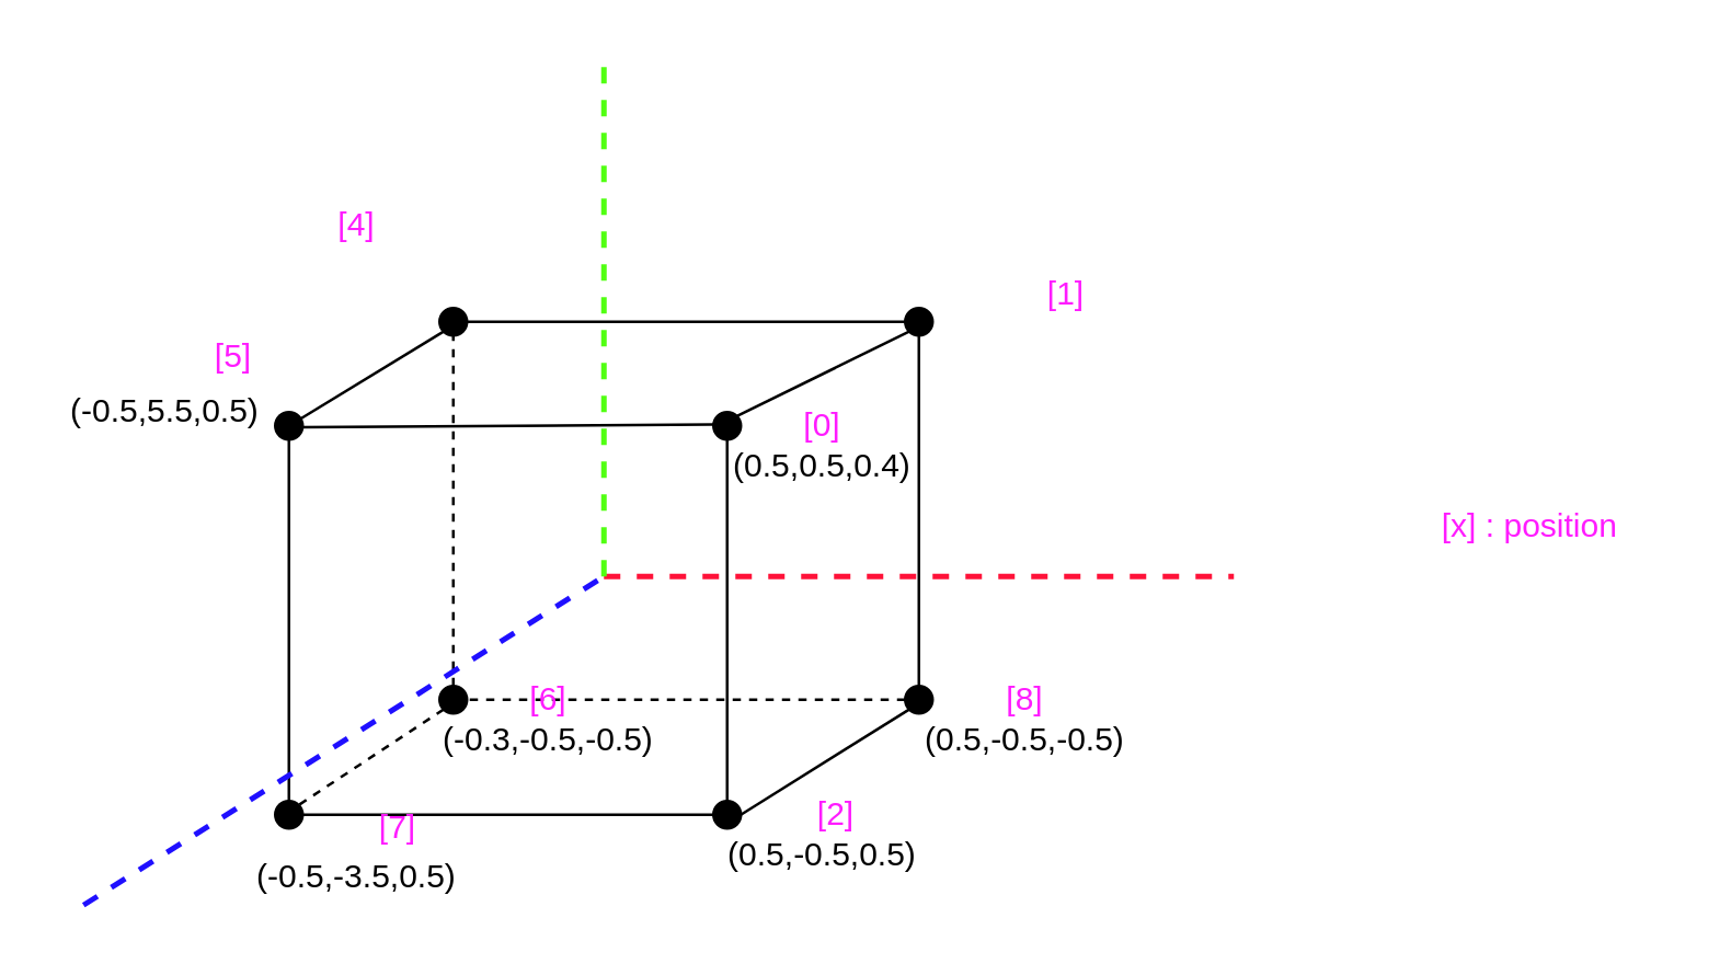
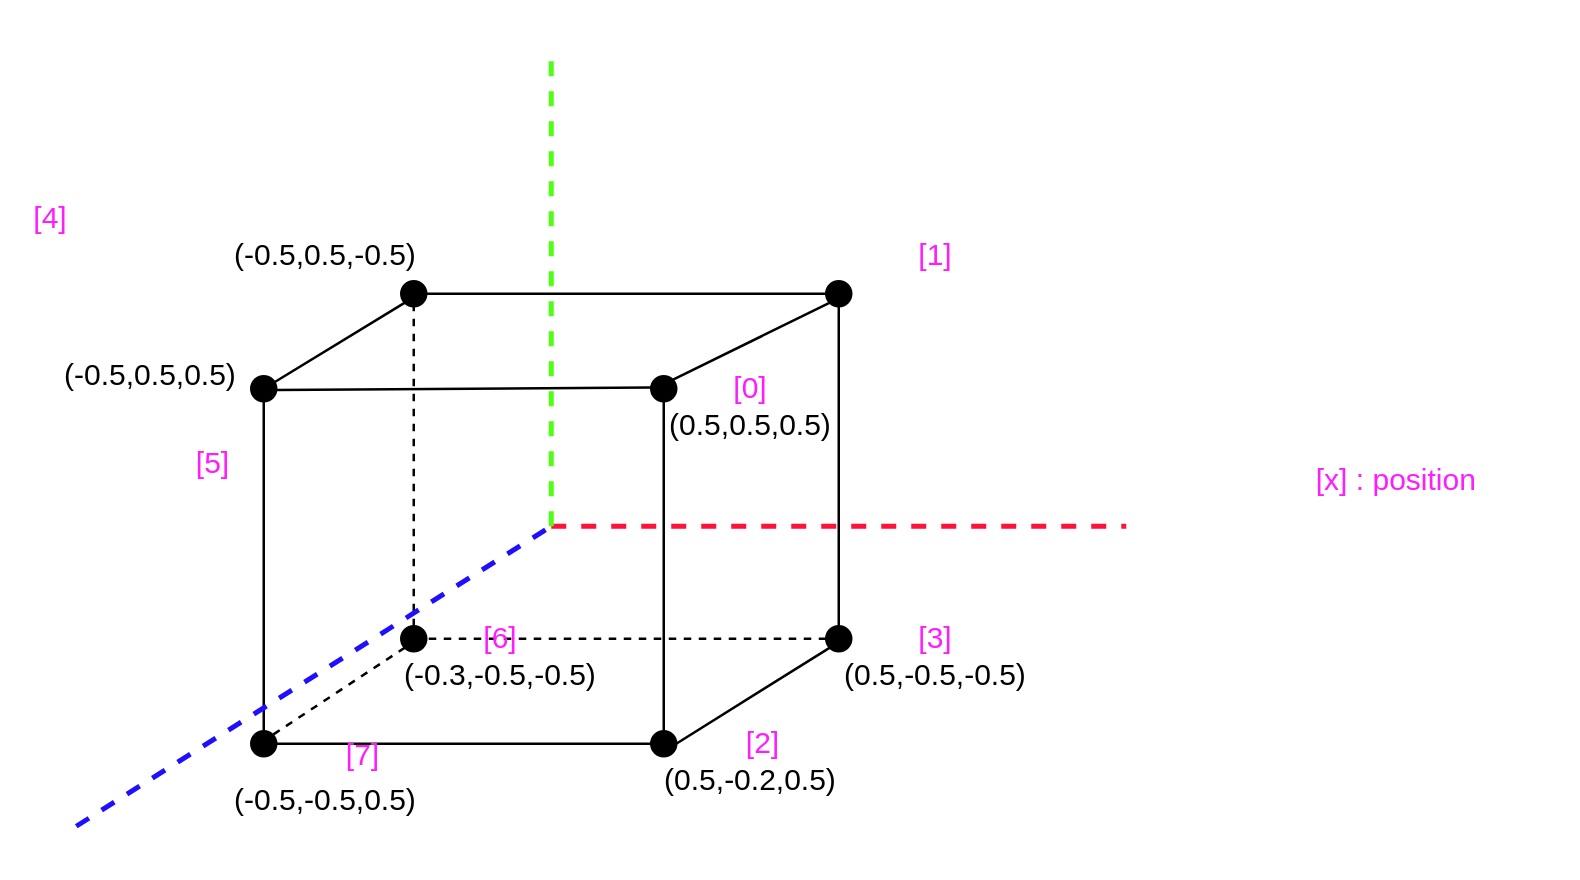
- <mxCell id="36" value="&lt;font color=&quot;#ff1cff&quot;&gt;[4]&lt;/font&gt;" style="text;html=1;strokeColor=none;fillColor=none;align=center;verticalAlign=middle;whiteSpace=wrap;rounded=0;" vertex="1" parent="1"><mxGeometry x="115" y="72" width="30" height="20" as="geometry" /></mxCell>
+ <mxCell id="36" value="&lt;font color=&quot;#ff1cff&quot;&gt;[4]&lt;/font&gt;" style="text;html=1;strokeColor=none;fillColor=none;align=center;verticalAlign=middle;whiteSpace=wrap;rounded=0;" vertex="1" parent="1"><mxGeometry x="5" y="77" width="30" height="20" as="geometry" /></mxCell>
+ <mxCell id="28" value="(-0.5,0.5,-0.5)" style="text;html=1;strokeColor=none;fillColor=none;align=center;verticalAlign=middle;whiteSpace=wrap;rounded=0;" vertex="1" parent="1"><mxGeometry x="90" y="92" width="80" height="20" as="geometry" /></mxCell>
- <mxCell id="33" value="&lt;font color=&quot;#ff1cff&quot;&gt;[1]&lt;/font&gt;" style="text;html=1;strokeColor=none;fillColor=none;align=center;verticalAlign=middle;whiteSpace=wrap;rounded=0;" vertex="1" parent="1"><mxGeometry x="374" y="97" width="30" height="20" as="geometry" /></mxCell>
+ <mxCell id="33" value="&lt;font color=&quot;#ff1cff&quot;&gt;[1]&lt;/font&gt;" style="text;html=1;strokeColor=none;fillColor=none;align=center;verticalAlign=middle;whiteSpace=wrap;rounded=0;" vertex="1" parent="1"><mxGeometry x="359" y="92" width="30" height="20" as="geometry" /></mxCell>
- <mxCell id="37" value="&lt;font color=&quot;#ff1cff&quot;&gt;[5]&lt;/font&gt;" style="text;html=1;strokeColor=none;fillColor=none;align=center;verticalAlign=middle;whiteSpace=wrap;rounded=0;" vertex="1" parent="1"><mxGeometry x="70" y="120" width="30" height="20" as="geometry" /></mxCell>
+ <mxCell id="37" value="&lt;font color=&quot;#ff1cff&quot;&gt;[5]&lt;/font&gt;" style="text;html=1;strokeColor=none;fillColor=none;align=center;verticalAlign=middle;whiteSpace=wrap;rounded=0;" vertex="1" parent="1"><mxGeometry x="70" y="175" width="30" height="20" as="geometry" /></mxCell>
- <mxCell id="29" value="(-0.5,5.5,0.5)" style="text;html=1;strokeColor=none;fillColor=none;align=center;verticalAlign=middle;whiteSpace=wrap;rounded=0;" vertex="1" parent="1"><mxGeometry x="20" y="140" width="80" height="20" as="geometry" /></mxCell>
+ <mxCell id="29" value="(-0.5,0.5,0.5)" style="text;html=1;strokeColor=none;fillColor=none;align=center;verticalAlign=middle;whiteSpace=wrap;rounded=0;" vertex="1" parent="1"><mxGeometry x="20" y="140" width="80" height="20" as="geometry" /></mxCell>
- <mxCell id="10" value="(0.5,0.5,0.4)" style="text;html=1;strokeColor=none;fillColor=none;align=center;verticalAlign=middle;whiteSpace=wrap;rounded=0;" vertex="1" parent="1"><mxGeometry x="260" y="160" width="80" height="20" as="geometry" /></mxCell>
+ <mxCell id="10" value="(0.5,0.5,0.5)" style="text;html=1;strokeColor=none;fillColor=none;align=center;verticalAlign=middle;whiteSpace=wrap;rounded=0;" vertex="1" parent="1"><mxGeometry x="260" y="160" width="80" height="20" as="geometry" /></mxCell>
- <mxCell id="35" value="&lt;font color=&quot;#ff1cff&quot;&gt;[8]&lt;/font&gt;" style="text;html=1;strokeColor=none;fillColor=none;align=center;verticalAlign=middle;whiteSpace=wrap;rounded=0;" vertex="1" parent="1"><mxGeometry x="359" y="245" width="30" height="20" as="geometry" /></mxCell>
+ <mxCell id="35" value="&lt;font color=&quot;#ff1cff&quot;&gt;[3]&lt;/font&gt;" style="text;html=1;strokeColor=none;fillColor=none;align=center;verticalAlign=middle;whiteSpace=wrap;rounded=0;" vertex="1" parent="1"><mxGeometry x="359" y="245" width="30" height="20" as="geometry" /></mxCell>
- <mxCell id="7" value="(0.5,-0.5,0.5)" style="text;html=1;strokeColor=none;fillColor=none;align=center;verticalAlign=middle;whiteSpace=wrap;rounded=0;" vertex="1" parent="1"><mxGeometry x="260" y="302" width="80" height="20" as="geometry" /></mxCell>
+ <mxCell id="7" value="(0.5,-0.2,0.5)" style="text;html=1;strokeColor=none;fillColor=none;align=center;verticalAlign=middle;whiteSpace=wrap;rounded=0;" vertex="1" parent="1"><mxGeometry x="260" y="302" width="80" height="20" as="geometry" /></mxCell>
- <mxCell id="30" value="(-0.5,-3.5,0.5)" style="text;html=1;strokeColor=none;fillColor=none;align=center;verticalAlign=middle;whiteSpace=wrap;rounded=0;" vertex="1" parent="1"><mxGeometry x="90" y="310" width="80" height="20" as="geometry" /></mxCell>
+ <mxCell id="30" value="(-0.5,-0.5,0.5)" style="text;html=1;strokeColor=none;fillColor=none;align=center;verticalAlign=middle;whiteSpace=wrap;rounded=0;" vertex="1" parent="1"><mxGeometry x="90" y="310" width="80" height="20" as="geometry" /></mxCell>
